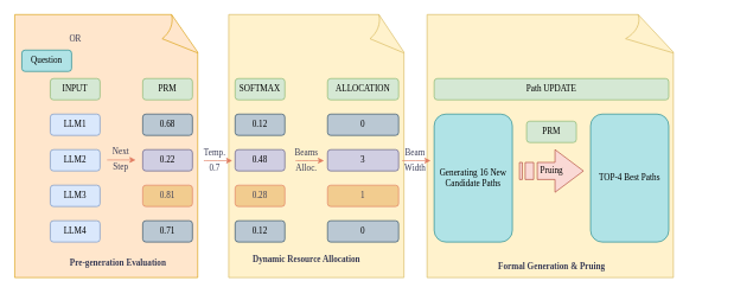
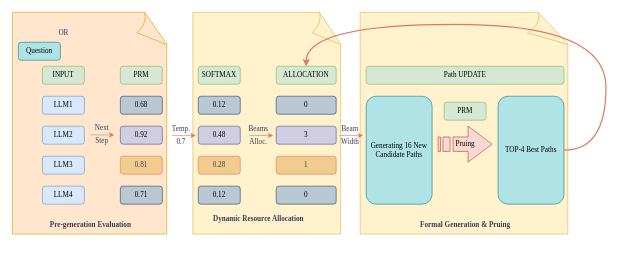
+ <mxCell id="46" style="edgeStyle=orthogonalEdgeStyle;curved=1;rounded=0;orthogonalLoop=1;jettySize=auto;html=1;entryX=0.5;entryY=0;entryDx=0;entryDy=0;strokeColor=#E07A5F;fontColor=#393C56;fillColor=#F2CC8F;strokeWidth=2;" edge="1" parent="1" source="28" target="19"><mxGeometry relative="1" as="geometry"><Array as="points"><mxPoint x="1010" y="250" /><mxPoint x="1010" y="40" /><mxPoint x="510" y="40" /></Array></mxGeometry></mxCell>
- <mxCell id="34" value="&lt;font face=&quot;Comic Sans MS&quot;&gt;0.22&lt;/font&gt;" style="rounded=1;whiteSpace=wrap;html=1;labelBackgroundColor=none;fillColor=#d0cee2;strokeColor=#56517e;flipH=1;flipV=1;" parent="30" vertex="1"><mxGeometry y="100" width="70" height="30" as="geometry" /></mxCell>
+ <mxCell id="34" value="&lt;font face=&quot;Comic Sans MS&quot;&gt;0.92&lt;/font&gt;" style="rounded=1;whiteSpace=wrap;html=1;labelBackgroundColor=none;fillColor=#d0cee2;strokeColor=#56517e;flipH=1;flipV=1;" parent="30" vertex="1"><mxGeometry y="100" width="70" height="30" as="geometry" /></mxCell>
- <mxCell id="47" value="&lt;font face=&quot;Comic Sans MS&quot;&gt;&lt;b&gt;Pre-generation Evaluation&lt;/b&gt;&lt;/font&gt;" style="text;html=1;align=center;verticalAlign=middle;resizable=0;points=[];autosize=1;strokeColor=none;fillColor=none;fontColor=#393C56;" vertex="1" parent="1"><mxGeometry x="80" y="355" width="170" height="30" as="geometry" /></mxCell>
+ <mxCell id="47" value="&lt;font face=&quot;Comic Sans MS&quot;&gt;&lt;b&gt;Pre-generation Evaluation&lt;/b&gt;&lt;/font&gt;" style="text;html=1;align=center;verticalAlign=middle;resizable=0;points=[];autosize=1;strokeColor=none;fillColor=none;fontColor=#393C56;" vertex="1" parent="1"><mxGeometry x="65" y="360" width="170" height="30" as="geometry" /></mxCell>
